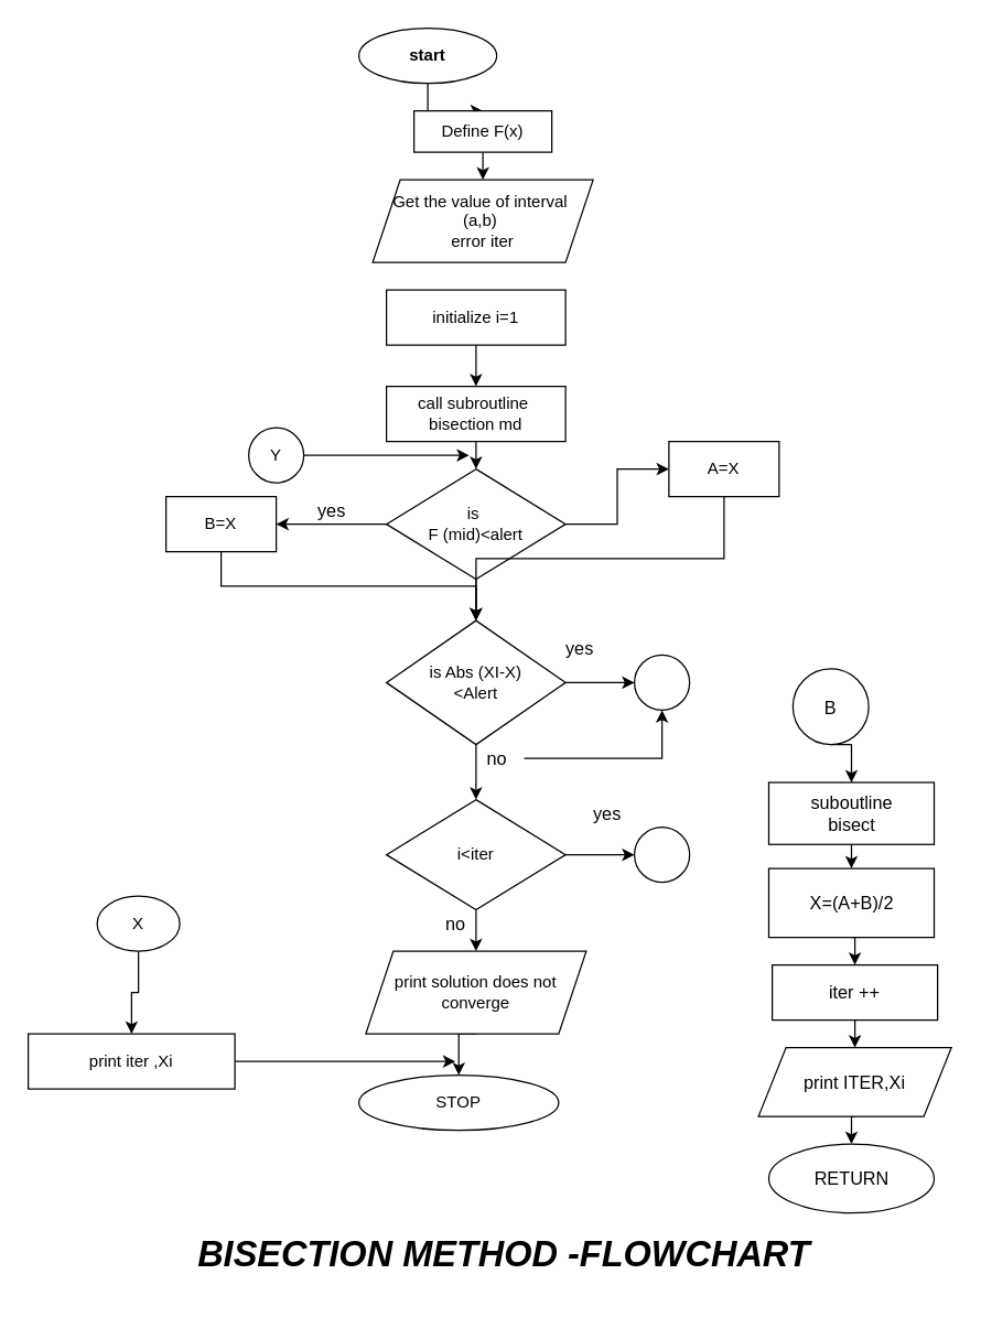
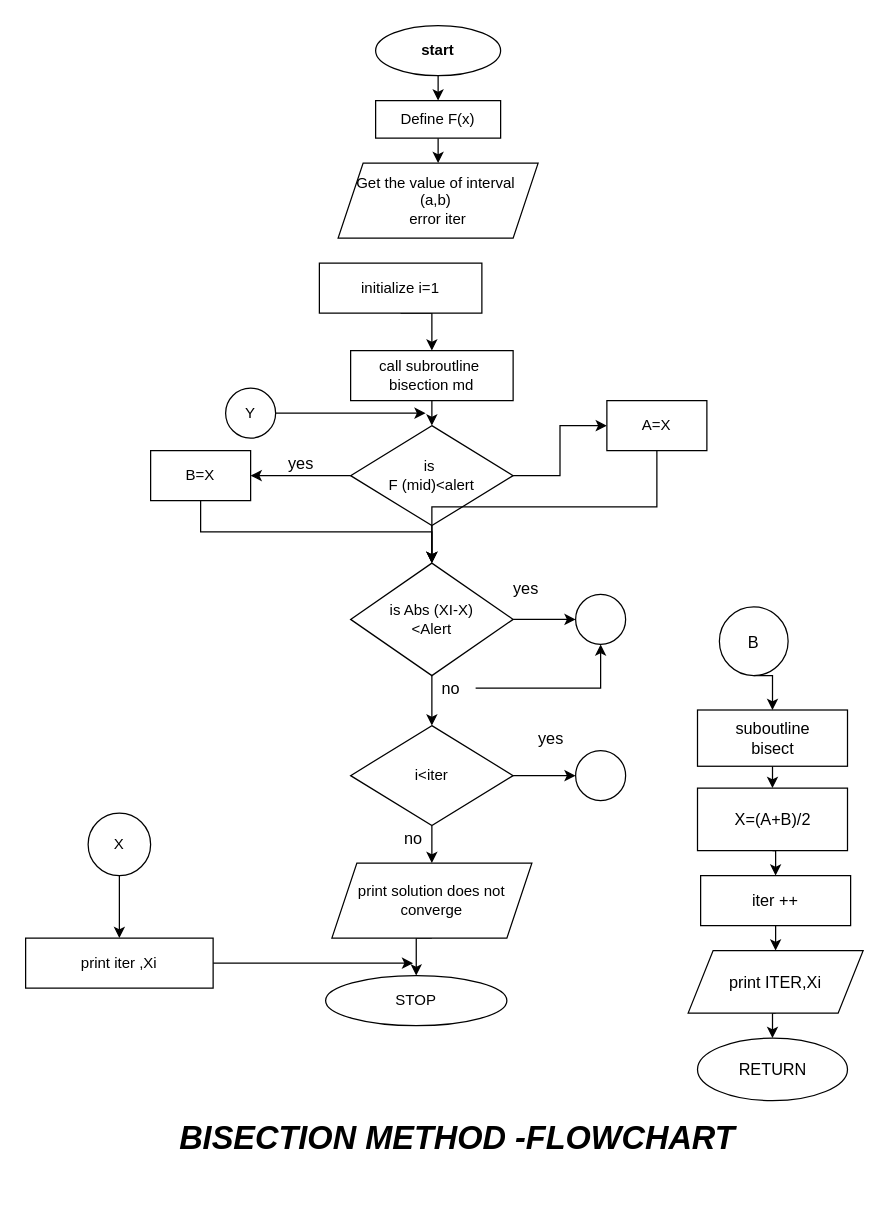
- <mxCell id="3" value="start" style="ellipse;whiteSpace=wrap;html=1;fontStyle=1;fontFamily=Helvetica;" vertex="1" parent="1"><mxGeometry x="260" y="20" width="100" height="40" as="geometry" /></mxCell>
+ <mxCell id="3" value="start" style="ellipse;whiteSpace=wrap;html=1;fontStyle=1;fontFamily=Helvetica;" vertex="1" parent="1"><mxGeometry x="300" y="20" width="100" height="40" as="geometry" /></mxCell>
- <mxCell id="6" value="initialize i=1" style="rounded=0;whiteSpace=wrap;html=1;" vertex="1" parent="1"><mxGeometry x="280" y="210" width="130" height="40" as="geometry" /></mxCell>
+ <mxCell id="6" value="initialize i=1" style="rounded=0;whiteSpace=wrap;html=1;" vertex="1" parent="1"><mxGeometry x="255" y="210" width="130" height="40" as="geometry" /></mxCell>
- <mxCell id="35" value="X" style="ellipse;whiteSpace=wrap;html=1;aspect=fixed;" vertex="1" parent="1"><mxGeometry x="70" y="650" width="60" height="40" as="geometry" /></mxCell>
+ <mxCell id="35" value="X" style="ellipse;whiteSpace=wrap;html=1;aspect=fixed;" vertex="1" parent="1"><mxGeometry x="70" y="650" width="50" height="50" as="geometry" /></mxCell>
